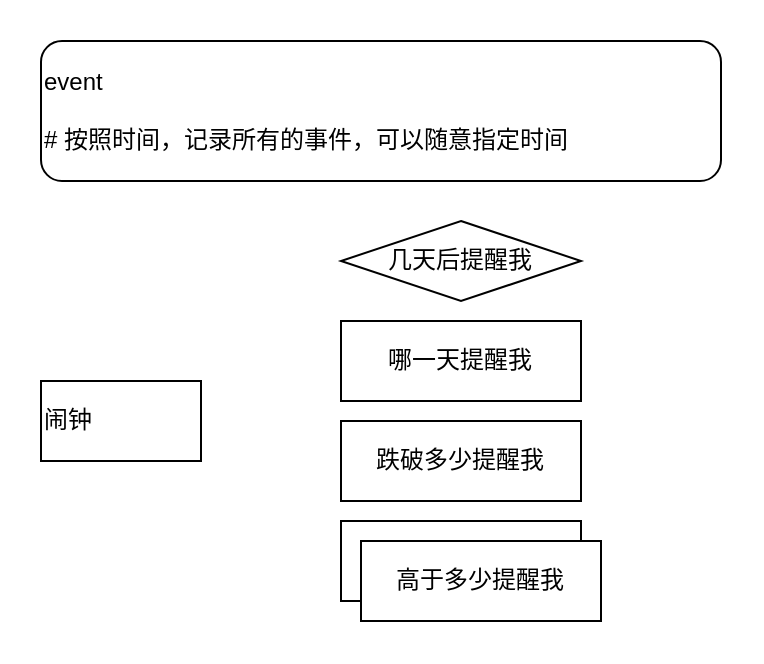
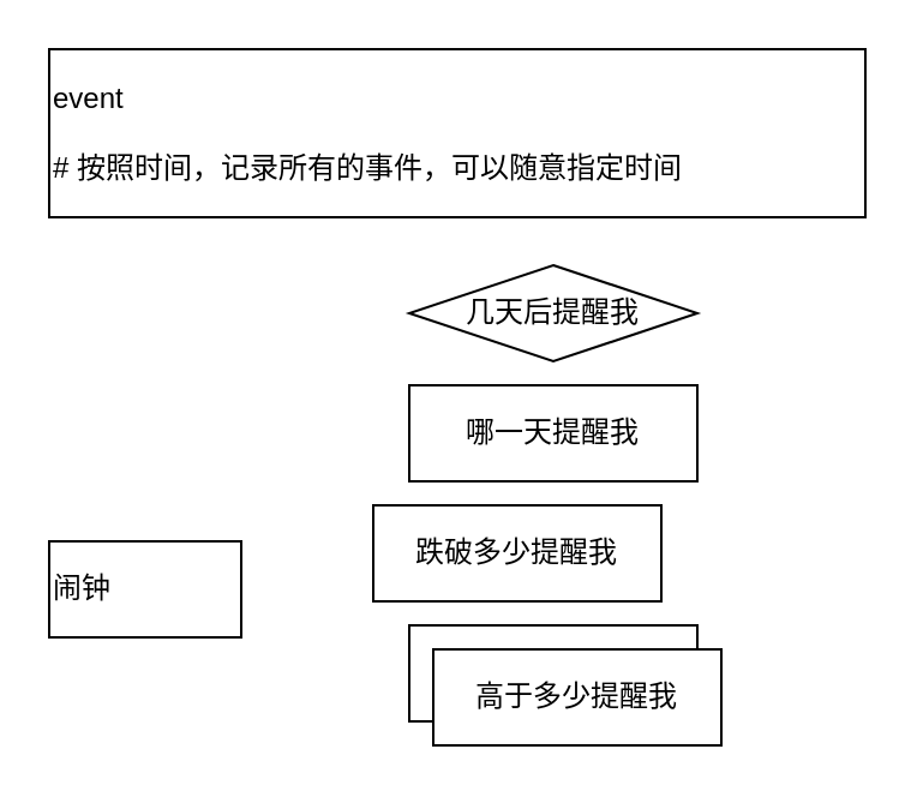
- <mxCell id="2" value="event&lt;br&gt;&lt;br&gt;# 按照时间，记录所有的事件，可以随意指定时间" style="whiteSpace=wrap;html=1;align=left;rounded=1;" parent="1" vertex="1"><mxGeometry x="20" y="20" width="340" height="70" as="geometry" /></mxCell>
+ <mxCell id="2" value="event&lt;br&gt;&lt;br&gt;# 按照时间，记录所有的事件，可以随意指定时间" style="rounded=0;whiteSpace=wrap;html=1;align=left;" parent="1" vertex="1"><mxGeometry x="20" y="20" width="340" height="70" as="geometry" /></mxCell>
- <mxCell id="3" value="闹钟" style="rounded=0;whiteSpace=wrap;html=1;align=left;" parent="1" vertex="1"><mxGeometry x="20" y="190" width="80" height="40" as="geometry" /></mxCell>
+ <mxCell id="3" value="闹钟" style="rounded=0;whiteSpace=wrap;html=1;align=left;" parent="1" vertex="1"><mxGeometry x="20" y="225" width="80" height="40" as="geometry" /></mxCell>
- <mxCell id="7" value="跌破多少提醒我" style="rounded=0;whiteSpace=wrap;html=1;" parent="1" vertex="1"><mxGeometry x="170" y="210" width="120" height="40" as="geometry" /></mxCell>
+ <mxCell id="7" value="跌破多少提醒我" style="rounded=0;whiteSpace=wrap;html=1;" parent="1" vertex="1"><mxGeometry x="155" y="210" width="120" height="40" as="geometry" /></mxCell>
